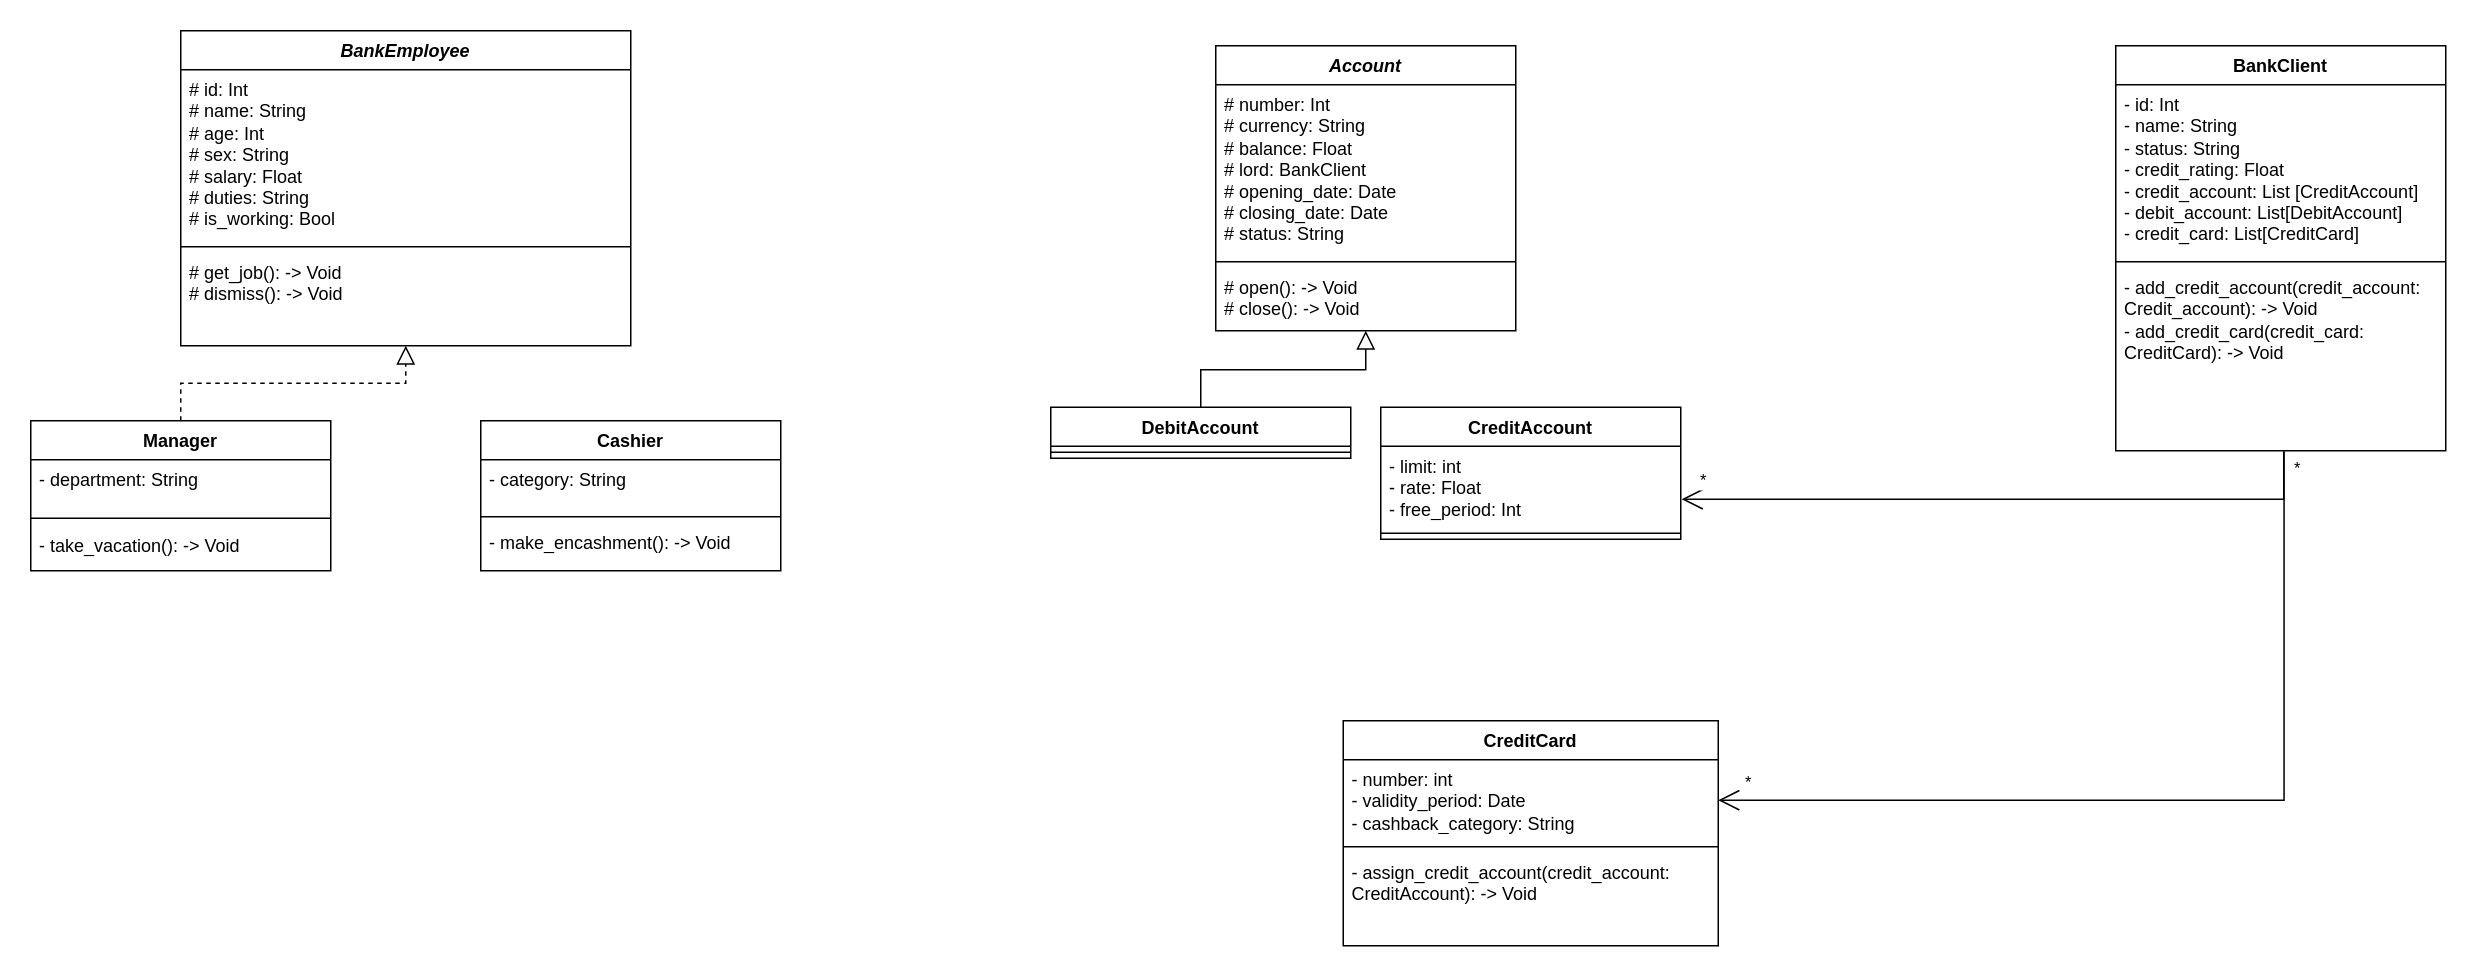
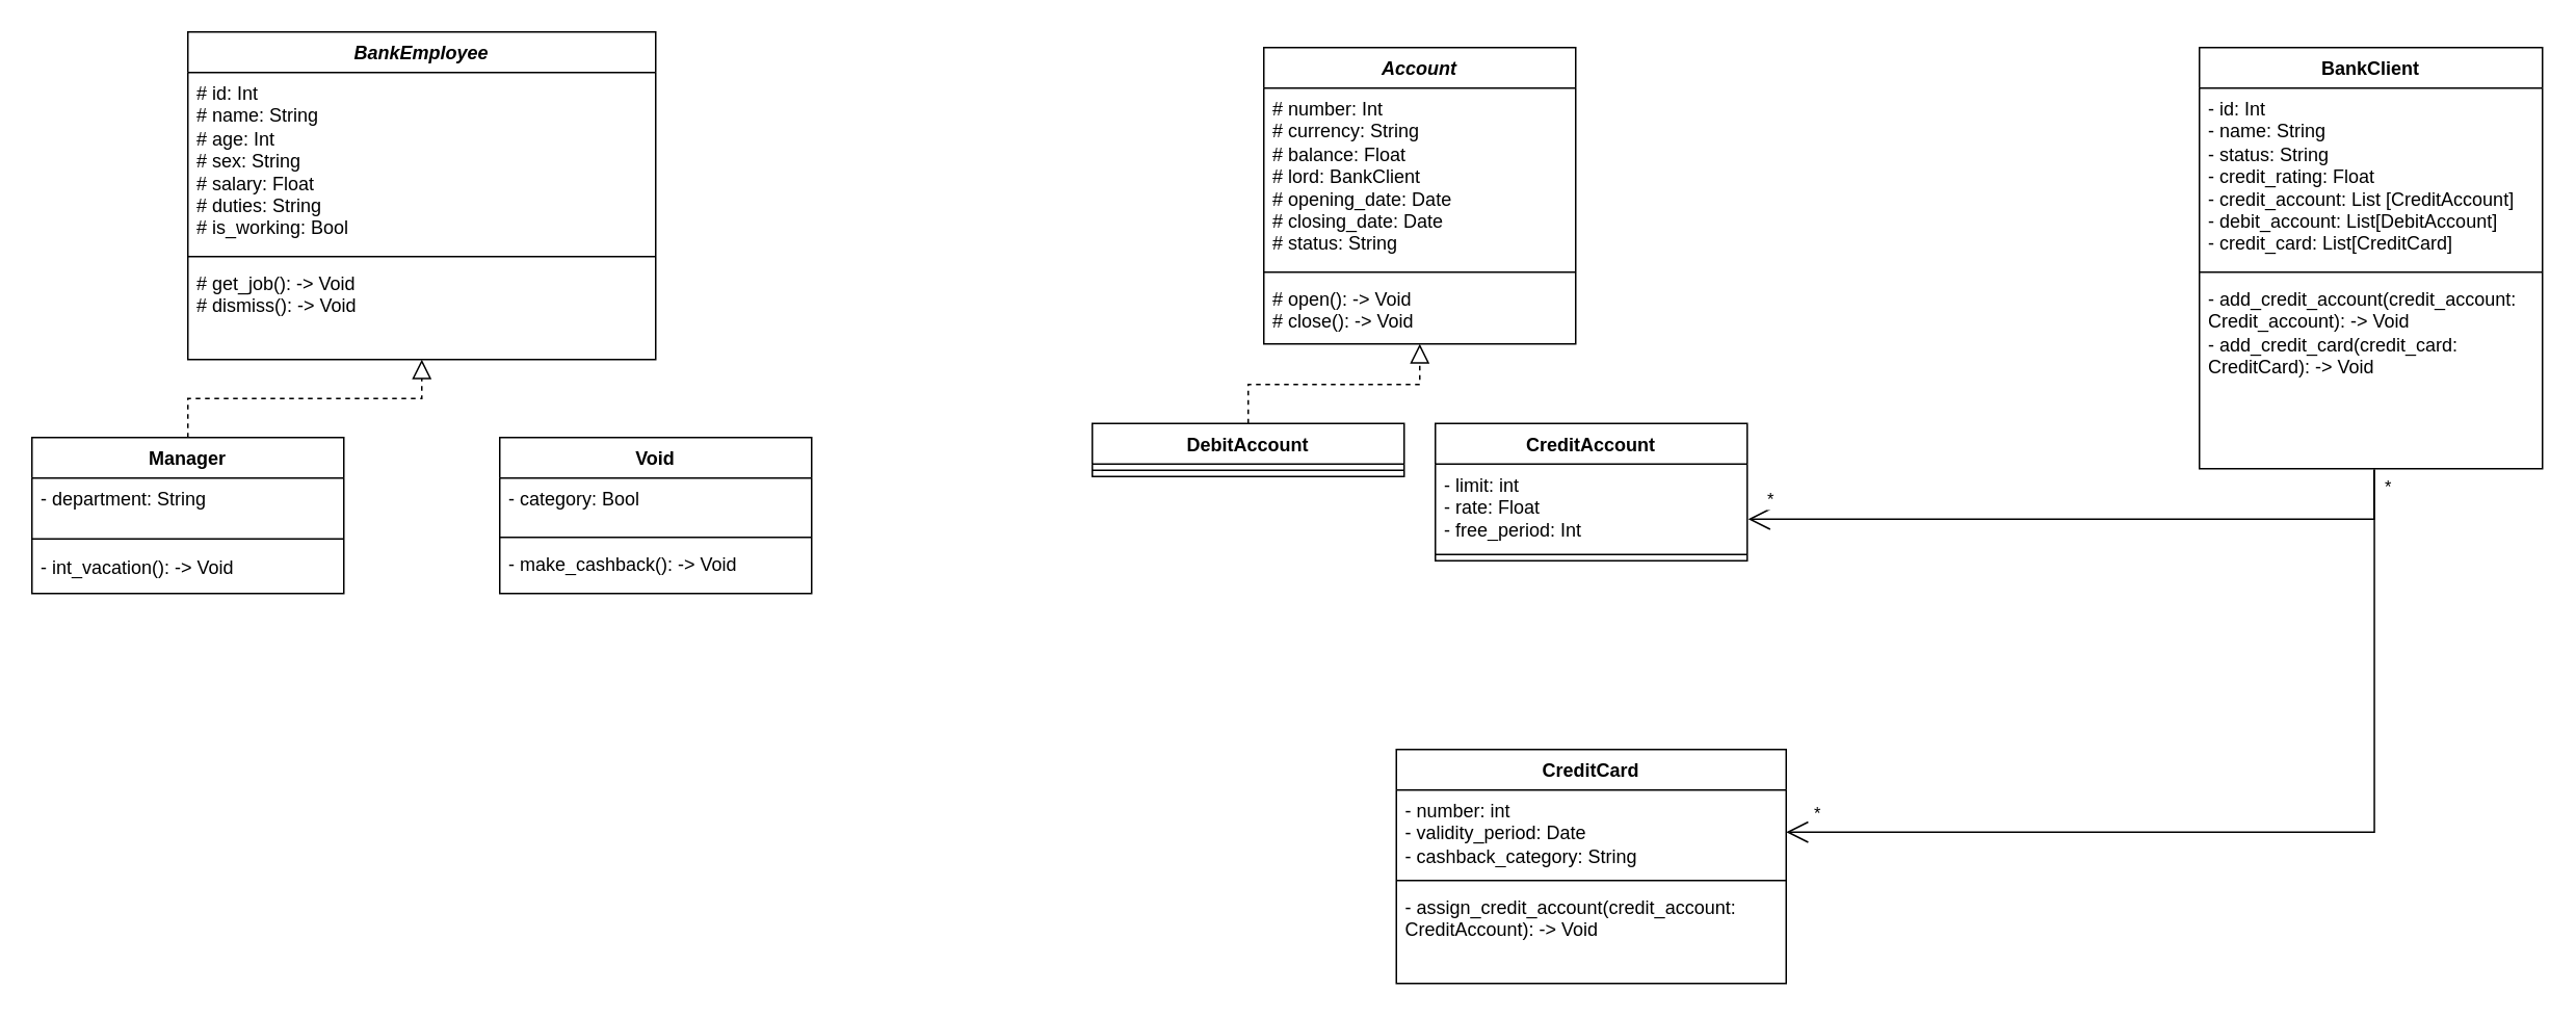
- <mxCell id="25" value="" style="endArrow=block;endSize=10;endFill=0;shadow=0;strokeWidth=1;rounded=0;curved=0;edgeStyle=elbowEdgeStyle;elbow=vertical;exitX=0.5;exitY=0;exitDx=0;exitDy=0;" edge="1" parent="1" source="23" target="22"><mxGeometry width="160" relative="1" as="geometry"><mxPoint x="684" y="284" as="sourcePoint" /><mxPoint x="880" y="220" as="targetPoint" /></mxGeometry></mxCell>
+ <mxCell id="25" value="" style="endArrow=block;endSize=10;endFill=0;shadow=0;strokeWidth=1;rounded=0;curved=0;edgeStyle=elbowEdgeStyle;elbow=vertical;exitX=0.5;exitY=0;exitDx=0;exitDy=0;dashed=1;" edge="1" parent="1" source="23" target="22"><mxGeometry width="160" relative="1" as="geometry"><mxPoint x="684" y="284" as="sourcePoint" /><mxPoint x="880" y="220" as="targetPoint" /></mxGeometry></mxCell>
- <mxCell id="15" value="Cashier" style="swimlane;fontStyle=1;align=center;verticalAlign=top;childLayout=stackLayout;horizontal=1;startSize=26;horizontalStack=0;resizeParent=1;resizeParentMax=0;resizeLast=0;collapsible=1;marginBottom=0;whiteSpace=wrap;html=1;" parent="1" vertex="1"><mxGeometry x="320" y="280" width="200" height="100" as="geometry" /></mxCell>
+ <mxCell id="15" value="Void" style="swimlane;fontStyle=1;align=center;verticalAlign=top;childLayout=stackLayout;horizontal=1;startSize=26;horizontalStack=0;resizeParent=1;resizeParentMax=0;resizeLast=0;collapsible=1;marginBottom=0;whiteSpace=wrap;html=1;" parent="1" vertex="1"><mxGeometry x="320" y="280" width="200" height="100" as="geometry" /></mxCell>
- <mxCell id="16" value="&lt;div&gt;&lt;span style=&quot;background-color: transparent; color: light-dark(rgb(0, 0, 0), rgb(255, 255, 255));&quot;&gt;- category: String&lt;/span&gt;&lt;br&gt;&lt;/div&gt;" style="text;strokeColor=none;fillColor=none;align=left;verticalAlign=top;spacingLeft=4;spacingRight=4;overflow=hidden;rotatable=0;points=[[0,0.5],[1,0.5]];portConstraint=eastwest;whiteSpace=wrap;html=1;" parent="15" vertex="1"><mxGeometry y="26" width="200" height="34" as="geometry" /></mxCell>
+ <mxCell id="16" value="&lt;div&gt;&lt;span style=&quot;background-color: transparent; color: light-dark(rgb(0, 0, 0), rgb(255, 255, 255));&quot;&gt;- category: Bool&lt;/span&gt;&lt;br&gt;&lt;/div&gt;" style="text;strokeColor=none;fillColor=none;align=left;verticalAlign=top;spacingLeft=4;spacingRight=4;overflow=hidden;rotatable=0;points=[[0,0.5],[1,0.5]];portConstraint=eastwest;whiteSpace=wrap;html=1;" parent="15" vertex="1"><mxGeometry y="26" width="200" height="34" as="geometry" /></mxCell>
- <mxCell id="18" value="- make_encashment(): -&amp;gt; Void" style="text;strokeColor=none;fillColor=none;align=left;verticalAlign=top;spacingLeft=4;spacingRight=4;overflow=hidden;rotatable=0;points=[[0,0.5],[1,0.5]];portConstraint=eastwest;whiteSpace=wrap;html=1;" parent="15" vertex="1"><mxGeometry y="68" width="200" height="32" as="geometry" /></mxCell>
+ <mxCell id="18" value="- make_cashback(): -&amp;gt; Void" style="text;strokeColor=none;fillColor=none;align=left;verticalAlign=top;spacingLeft=4;spacingRight=4;overflow=hidden;rotatable=0;points=[[0,0.5],[1,0.5]];portConstraint=eastwest;whiteSpace=wrap;html=1;" parent="15" vertex="1"><mxGeometry y="68" width="200" height="32" as="geometry" /></mxCell>
- <mxCell id="10" value="- take_vacation(): -&amp;gt; Void" style="text;strokeColor=none;fillColor=none;align=left;verticalAlign=top;spacingLeft=4;spacingRight=4;overflow=hidden;rotatable=0;points=[[0,0.5],[1,0.5]];portConstraint=eastwest;whiteSpace=wrap;html=1;" parent="7" vertex="1"><mxGeometry y="70" width="200" height="30" as="geometry" /></mxCell>
+ <mxCell id="10" value="- int_vacation(): -&amp;gt; Void" style="text;strokeColor=none;fillColor=none;align=left;verticalAlign=top;spacingLeft=4;spacingRight=4;overflow=hidden;rotatable=0;points=[[0,0.5],[1,0.5]];portConstraint=eastwest;whiteSpace=wrap;html=1;" parent="7" vertex="1"><mxGeometry y="70" width="200" height="30" as="geometry" /></mxCell>
